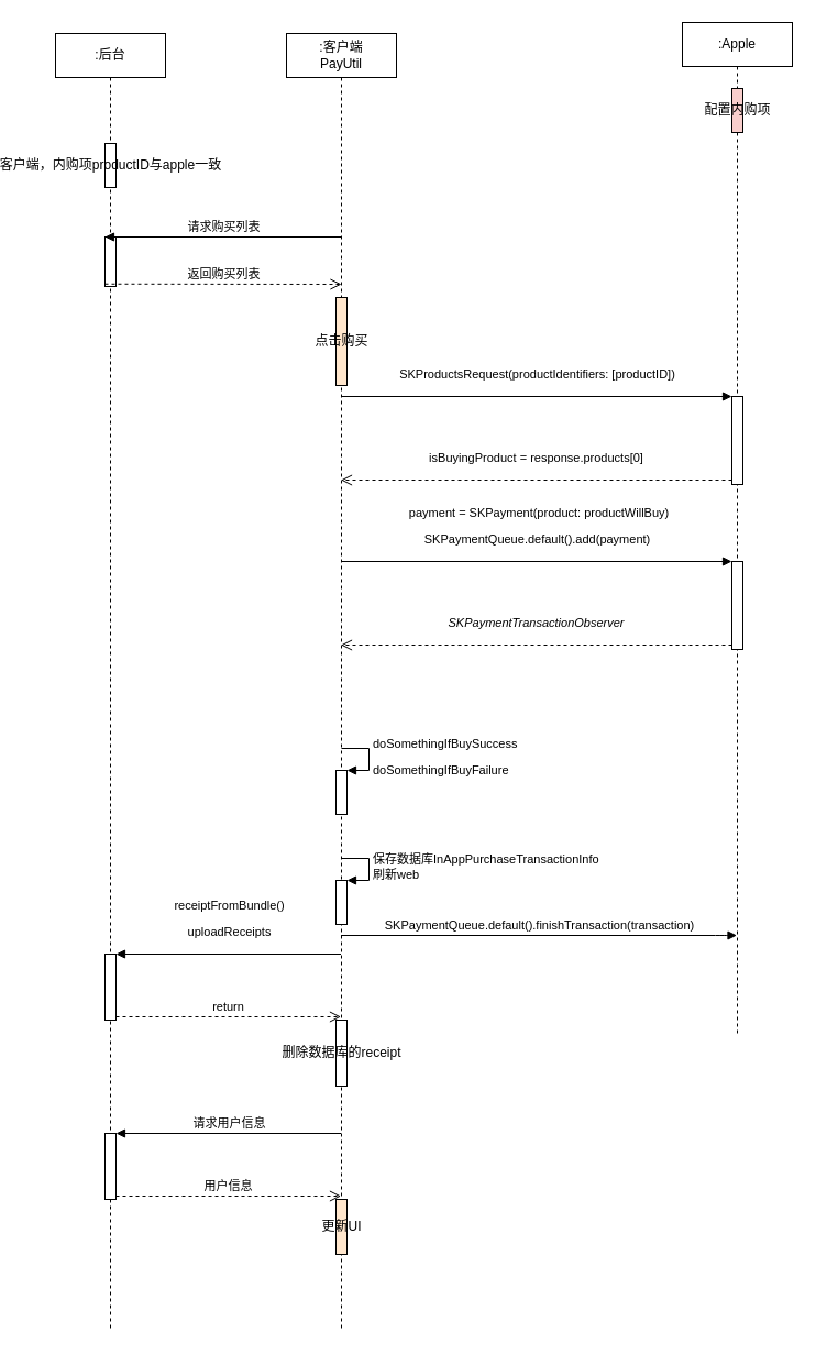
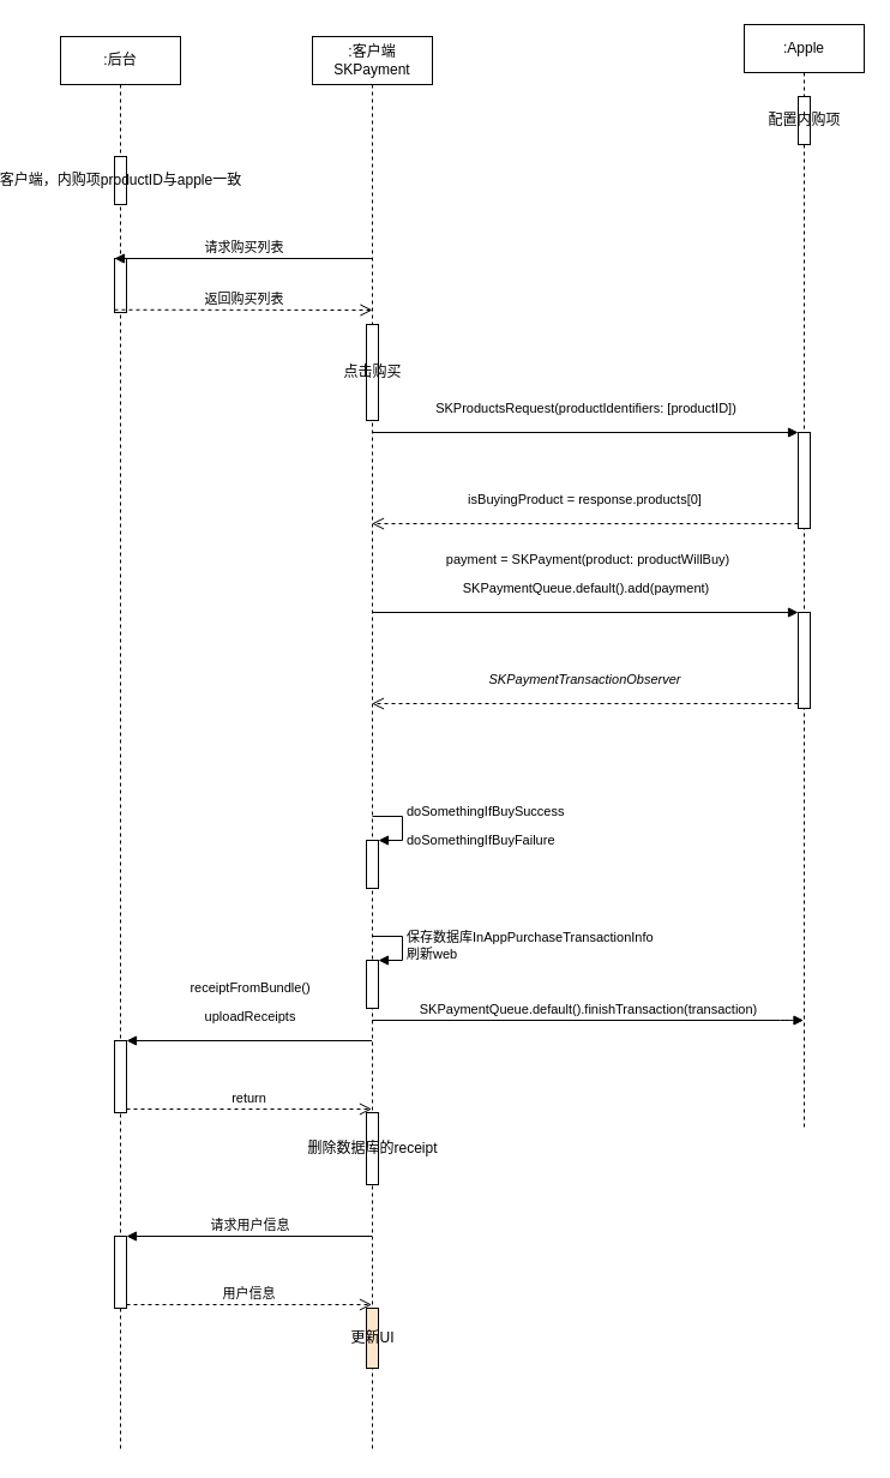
- <mxCell id="11" value=":客户端&lt;br&gt;PayUtil&lt;br&gt;" style="shape=umlLifeline;perimeter=lifelinePerimeter;whiteSpace=wrap;html=1;container=1;collapsible=0;recursiveResize=0;outlineConnect=0;" vertex="1" parent="1"><mxGeometry x="230" y="30" width="100" height="1180" as="geometry" /></mxCell>
+ <mxCell id="11" value=":客户端&lt;br&gt;SKPayment&lt;br&gt;" style="shape=umlLifeline;perimeter=lifelinePerimeter;whiteSpace=wrap;html=1;container=1;collapsible=0;recursiveResize=0;outlineConnect=0;" vertex="1" parent="1"><mxGeometry x="230" y="30" width="100" height="1180" as="geometry" /></mxCell>
- <mxCell id="8" value="配置内购项" style="html=1;points=[];perimeter=orthogonalPerimeter;fillColor=#f8cecc;" vertex="1" parent="7"><mxGeometry x="45" y="60" width="10" height="40" as="geometry" /></mxCell>
+ <mxCell id="8" value="配置内购项" style="html=1;points=[];perimeter=orthogonalPerimeter;" vertex="1" parent="7"><mxGeometry x="45" y="60" width="10" height="40" as="geometry" /></mxCell>
- <mxCell id="12" value="点击购买" style="html=1;points=[];perimeter=orthogonalPerimeter;fillColor=#ffe6cc;" vertex="1" parent="11"><mxGeometry x="45" y="240" width="10" height="80" as="geometry" /></mxCell>
+ <mxCell id="12" value="点击购买" style="html=1;points=[];perimeter=orthogonalPerimeter;" vertex="1" parent="11"><mxGeometry x="45" y="240" width="10" height="80" as="geometry" /></mxCell>
